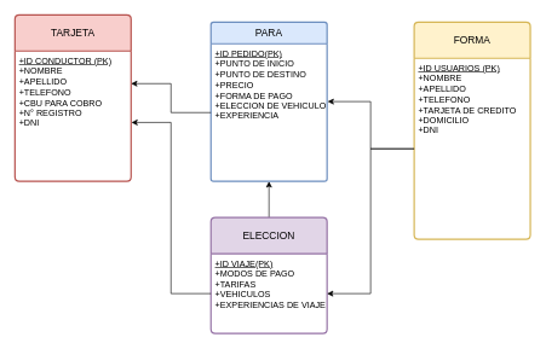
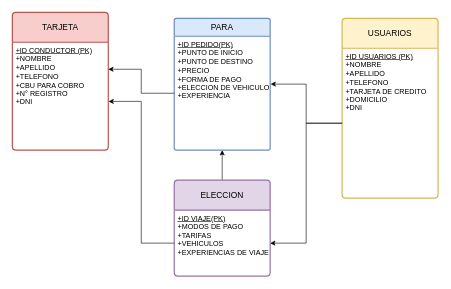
- <mxCell id="8" value="FORMA" style="swimlane;childLayout=stackLayout;horizontal=1;startSize=50;horizontalStack=0;rounded=1;fontSize=14;fontStyle=0;strokeWidth=2;resizeParent=0;resizeLast=1;shadow=0;dashed=0;align=center;arcSize=4;whiteSpace=wrap;html=1;fillColor=#fff2cc;strokeColor=#d6b656;" parent="1" vertex="1"><mxGeometry x="570" y="30" width="160" height="300" as="geometry" /></mxCell>
+ <mxCell id="8" value="USUARIOS" style="swimlane;childLayout=stackLayout;horizontal=1;startSize=50;horizontalStack=0;rounded=1;fontSize=14;fontStyle=0;strokeWidth=2;resizeParent=0;resizeLast=1;shadow=0;dashed=0;align=center;arcSize=4;whiteSpace=wrap;html=1;fillColor=#fff2cc;strokeColor=#d6b656;" parent="1" vertex="1"><mxGeometry x="570" y="30" width="160" height="300" as="geometry" /></mxCell>
